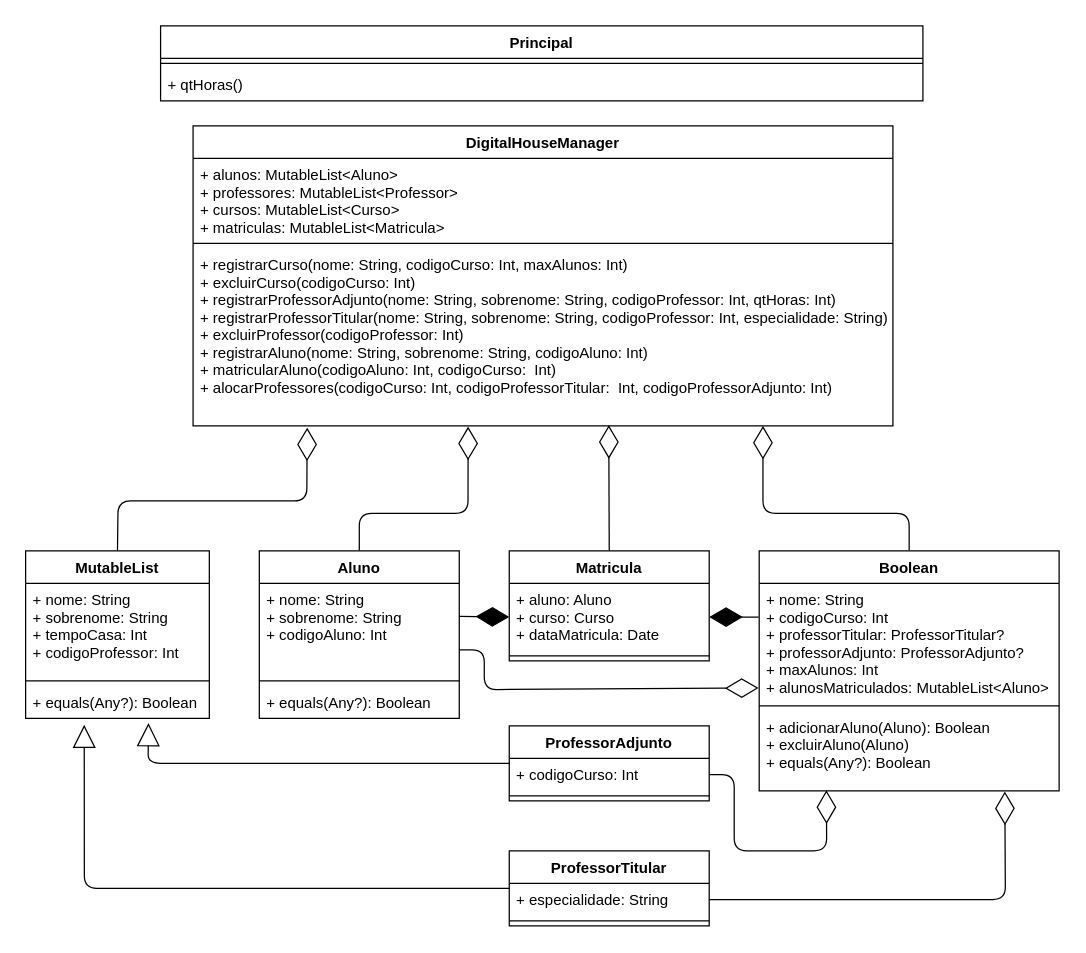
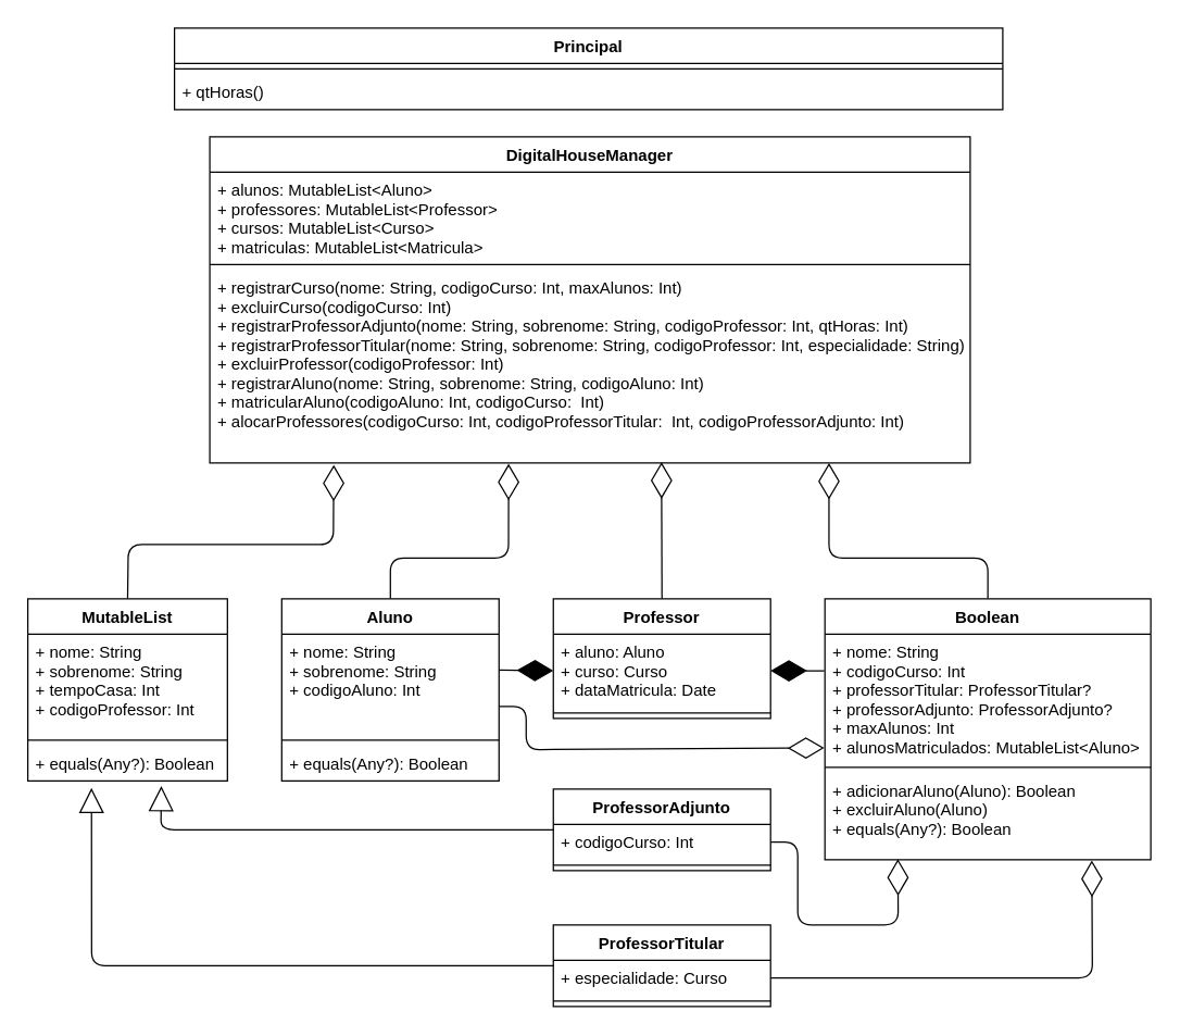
- <mxCell id="21" value="Matricula&#10;" style="swimlane;fontStyle=1;align=center;verticalAlign=top;childLayout=stackLayout;horizontal=1;startSize=26;horizontalStack=0;resizeParent=1;resizeParentMax=0;resizeLast=0;collapsible=1;marginBottom=0;" vertex="1" parent="1"><mxGeometry x="407" y="440" width="160" height="88" as="geometry" /></mxCell>
+ <mxCell id="21" value="Professor&#10;" style="swimlane;fontStyle=1;align=center;verticalAlign=top;childLayout=stackLayout;horizontal=1;startSize=26;horizontalStack=0;resizeParent=1;resizeParentMax=0;resizeLast=0;collapsible=1;marginBottom=0;" vertex="1" parent="1"><mxGeometry x="407" y="440" width="160" height="88" as="geometry" /></mxCell>
- <mxCell id="39" value="+ especialidade: String&#10;" style="text;strokeColor=none;fillColor=none;align=left;verticalAlign=top;spacingLeft=4;spacingRight=4;overflow=hidden;rotatable=0;points=[[0,0.5],[1,0.5]];portConstraint=eastwest;" vertex="1" parent="38"><mxGeometry y="26" width="160" height="26" as="geometry" /></mxCell>
+ <mxCell id="39" value="+ especialidade: Curso&#10;" style="text;strokeColor=none;fillColor=none;align=left;verticalAlign=top;spacingLeft=4;spacingRight=4;overflow=hidden;rotatable=0;points=[[0,0.5],[1,0.5]];portConstraint=eastwest;" vertex="1" parent="38"><mxGeometry y="26" width="160" height="26" as="geometry" /></mxCell>
